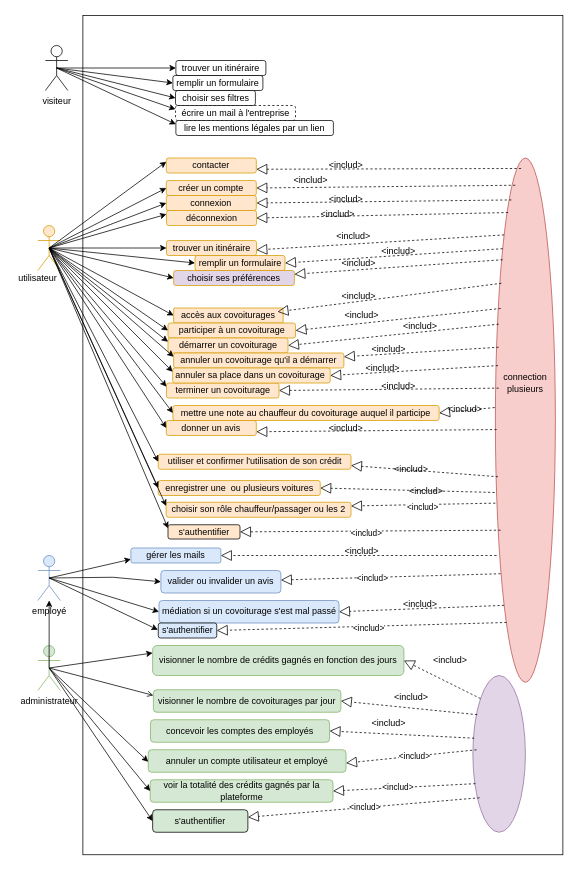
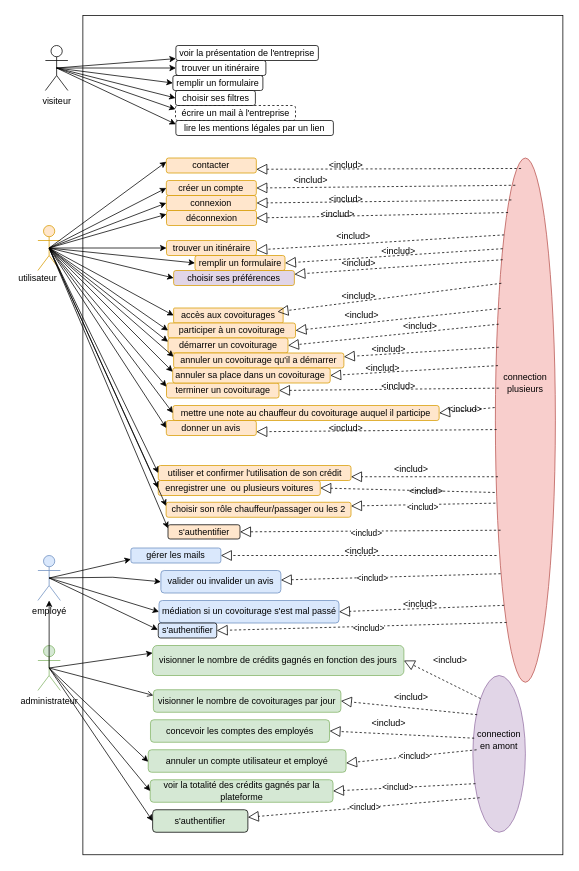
+ <mxCell id="5" value="voir la présentation de l'entreprise" style="rounded=1;whiteSpace=wrap;html=1;" parent="1" vertex="1"><mxGeometry x="234" y="60" width="190" height="20" as="geometry" /></mxCell>
+ <mxCell id="4" value="" style="endArrow=classic;html=1;rounded=0;exitX=0.5;exitY=0.5;exitDx=0;exitDy=0;exitPerimeter=0;" parent="1" source="3" target="5" edge="1"><mxGeometry width="50" height="50" relative="1" as="geometry"><mxPoint x="400" y="110" as="sourcePoint" /><mxPoint x="260" y="80" as="targetPoint" /></mxGeometry></mxCell>
- <mxCell id="28" value="utiliser et confirmer l'utilisation de son crédit" style="rounded=1;whiteSpace=wrap;html=1;fillColor=#ffe6cc;strokeColor=#d79b00;" parent="1" vertex="1"><mxGeometry x="210.5" y="605" width="257" height="20" as="geometry" /></mxCell>
+ <mxCell id="28" value="utiliser et confirmer l'utilisation de son crédit" style="rounded=1;whiteSpace=wrap;html=1;fillColor=#ffe6cc;strokeColor=#d79b00;" parent="1" vertex="1"><mxGeometry x="210.5" y="620" width="257" height="20" as="geometry" /></mxCell>
+ <mxCell id="114" value="connection en amont" style="text;strokeColor=none;align=center;fillColor=none;html=1;verticalAlign=middle;whiteSpace=wrap;rounded=0;" parent="1" vertex="1"><mxGeometry x="650" y="973" width="30" height="26" as="geometry" /></mxCell>
